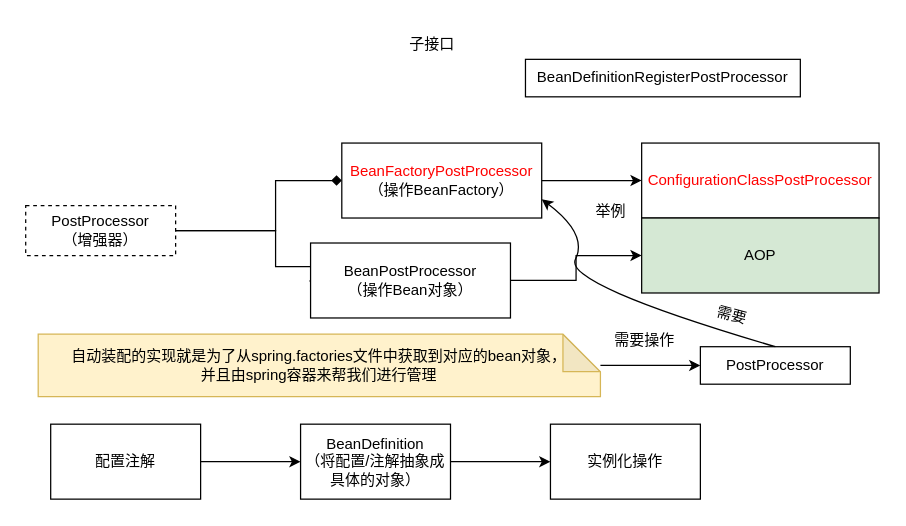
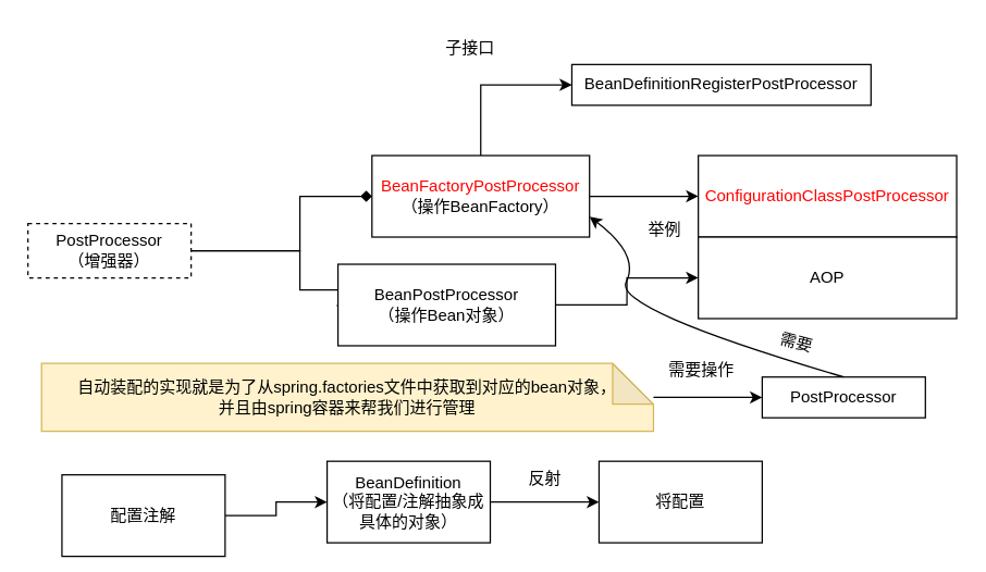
+ <mxCell id="6" style="edgeStyle=orthogonalEdgeStyle;rounded=0;orthogonalLoop=1;jettySize=auto;html=1;exitX=0.5;exitY=0;exitDx=0;exitDy=0;entryX=0;entryY=0.5;entryDx=0;entryDy=0;" edge="1" parent="1" source="7" target="25"><mxGeometry relative="1" as="geometry" /></mxCell>
- <mxCell id="11" value="&lt;div class=&quot;lake-content&quot;&gt;AOP&lt;/div&gt;" style="whiteSpace=wrap;html=1;rounded=0;fillColor=#d5e8d4;" vertex="1" parent="1"><mxGeometry x="513" y="174" width="190" height="60" as="geometry" /></mxCell>
+ <mxCell id="11" value="&lt;div class=&quot;lake-content&quot;&gt;AOP&lt;/div&gt;" style="whiteSpace=wrap;html=1;rounded=0;" vertex="1" parent="1"><mxGeometry x="513" y="174" width="190" height="60" as="geometry" /></mxCell>
+ <mxCell id="24" value="反射" style="text;html=1;align=center;verticalAlign=middle;resizable=0;points=[];autosize=1;strokeColor=none;fillColor=none;" vertex="1" parent="1"><mxGeometry x="375" y="337" width="50" height="30" as="geometry" /></mxCell>
- <mxCell id="20" value="配置注解" style="whiteSpace=wrap;html=1;" vertex="1" parent="1"><mxGeometry x="40" y="339" width="120" height="60" as="geometry" /></mxCell>
+ <mxCell id="20" value="配置注解" style="whiteSpace=wrap;html=1;" vertex="1" parent="1"><mxGeometry x="45" y="349" width="120" height="60" as="geometry" /></mxCell>
- <mxCell id="23" value="实例化操作" style="whiteSpace=wrap;html=1;" vertex="1" parent="1"><mxGeometry x="440" y="339" width="120" height="60" as="geometry" /></mxCell>
+ <mxCell id="23" value="将配置" style="whiteSpace=wrap;html=1;" vertex="1" parent="1"><mxGeometry x="440" y="339" width="120" height="60" as="geometry" /></mxCell>
